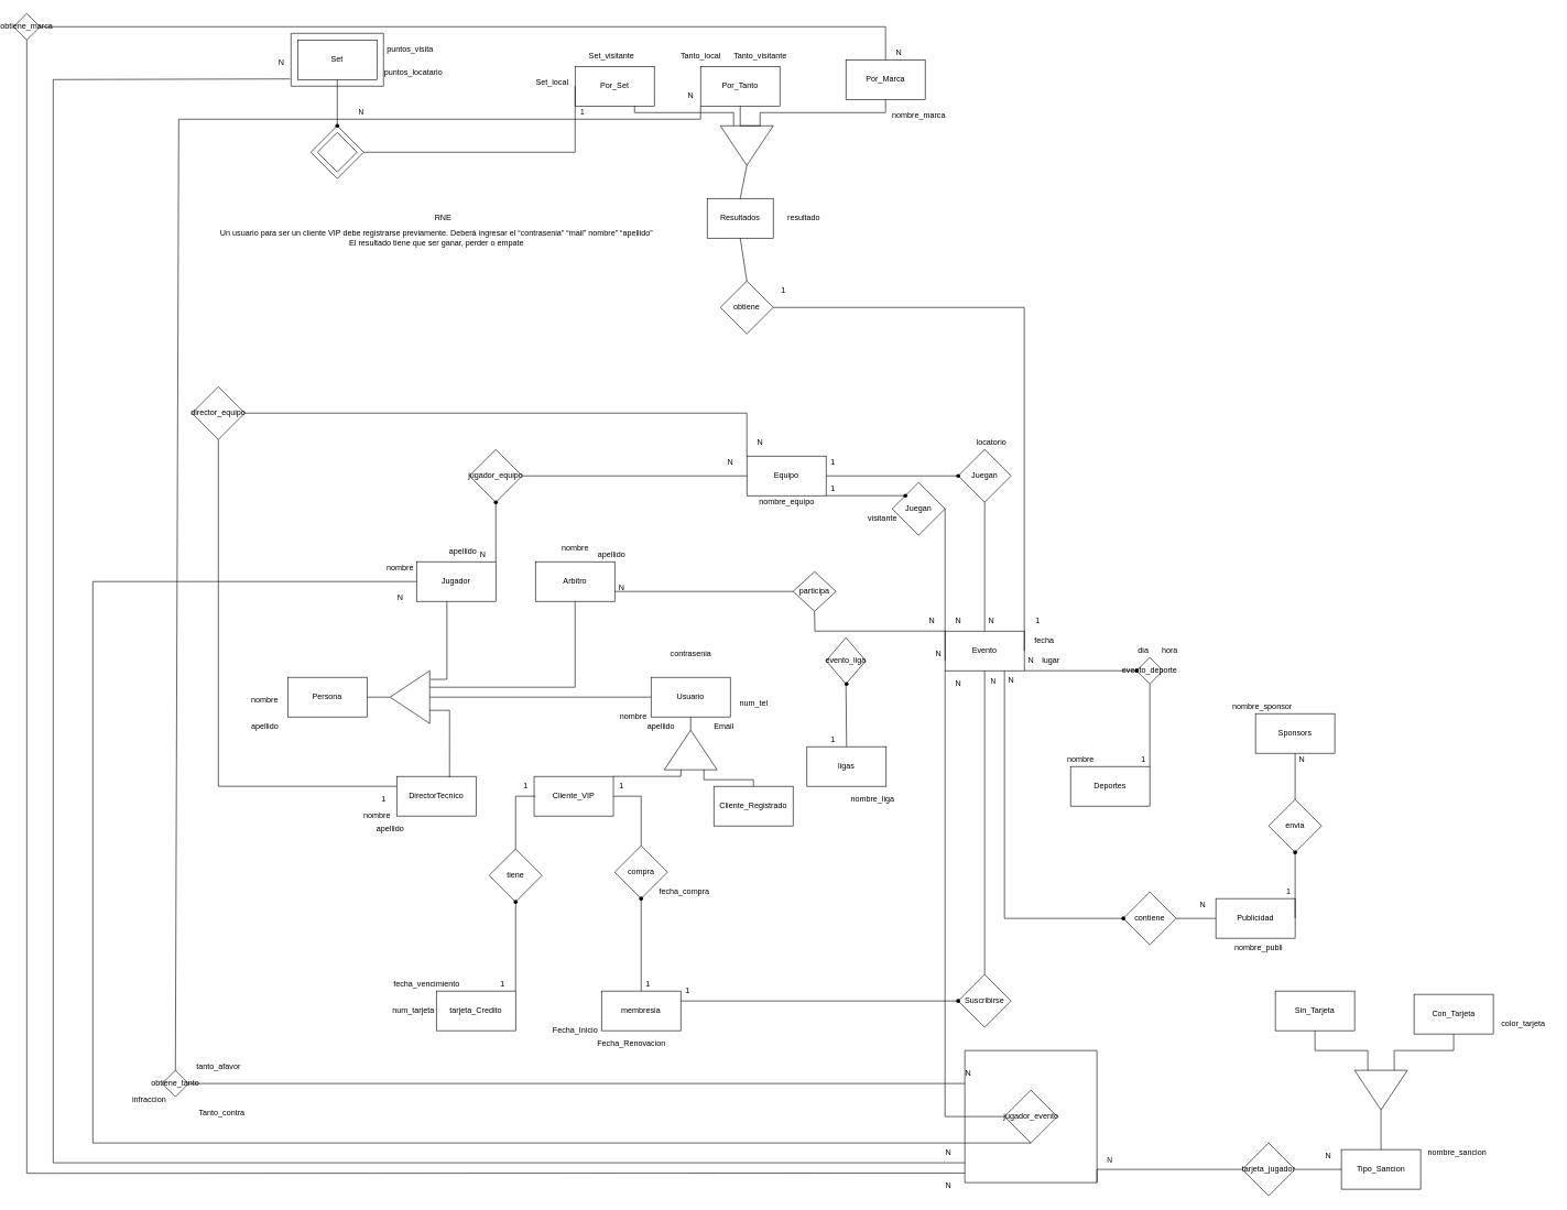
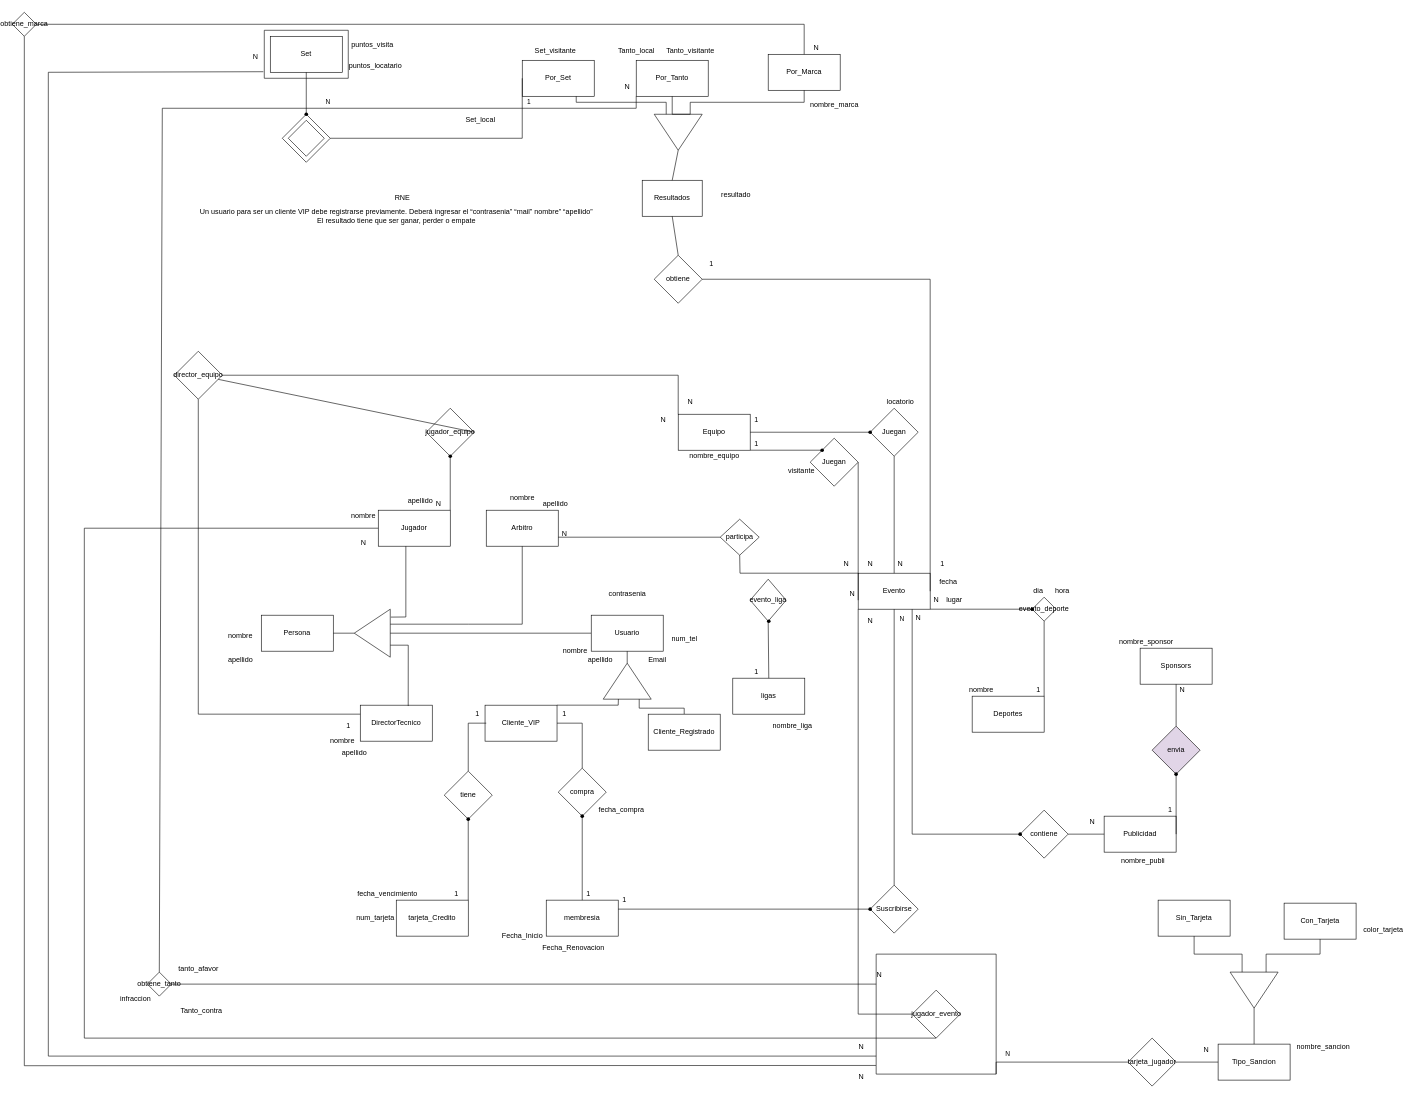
- <mxCell id="195" value="Set_local" style="text;html=1;align=center;verticalAlign=middle;resizable=0;points=[];autosize=1;strokeColor=none;fillColor=none;" parent="1" vertex="1"><mxGeometry x="800" y="110" width="70" height="30" as="geometry" /></mxCell>
+ <mxCell id="195" value="Set_local" style="text;html=1;align=center;verticalAlign=middle;resizable=0;points=[];autosize=1;strokeColor=none;fillColor=none;" parent="1" vertex="1"><mxGeometry x="765" y="185" width="70" height="30" as="geometry" /></mxCell>
- <mxCell id="196" value="resultado" style="text;html=1;align=center;verticalAlign=middle;resizable=0;points=[];autosize=1;strokeColor=none;fillColor=none;" parent="1" vertex="1"><mxGeometry x="1181" y="315" width="70" height="30" as="geometry" /></mxCell>
+ <mxCell id="196" value="resultado" style="text;html=1;align=center;verticalAlign=middle;resizable=0;points=[];autosize=1;strokeColor=none;fillColor=none;" parent="1" vertex="1"><mxGeometry x="1191" y="310" width="70" height="30" as="geometry" /></mxCell>
- <mxCell id="142" value="" style="endArrow=none;html=1;rounded=0;entryX=0;entryY=0.5;entryDx=0;entryDy=0;exitX=1;exitY=0.5;exitDx=0;exitDy=0;" parent="1" source="27" target="26" edge="1"><mxGeometry width="50" height="50" relative="1" as="geometry"><mxPoint x="790" as="sourcePoint" y="720" /><mxPoint x="1035" y="720" as="targetPoint" /></mxGeometry></mxCell>
+ <mxCell id="142" value="" style="endArrow=none;html=1;rounded=0;exitX=1;exitY=0.5;exitDx=0;exitDy=0;" parent="1" source="27" target="37" edge="1"><mxGeometry width="50" height="50" relative="1" as="geometry"><mxPoint x="790" as="sourcePoint" y="720" /><mxPoint x="1035" y="720" as="targetPoint" /></mxGeometry></mxCell>
- <mxCell id="51" value="envia" style="rhombus;whiteSpace=wrap;html=1;" parent="1" vertex="1"><mxGeometry x="1920" y="1210" width="80" height="80" as="geometry" /></mxCell>
+ <mxCell id="51" value="envia" style="rhombus;whiteSpace=wrap;html=1;fillColor=#e1d5e7;" parent="1" vertex="1"><mxGeometry x="1920" y="1210" width="80" height="80" as="geometry" /></mxCell>
